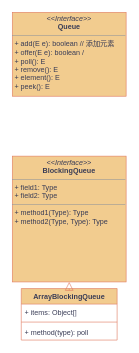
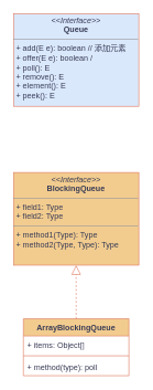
- <mxCell id="2" value="&lt;p style=&quot;margin:0px;margin-top:4px;text-align:center;&quot;&gt;&lt;i&gt;&amp;lt;&amp;lt;Interface&amp;gt;&amp;gt;&lt;/i&gt;&lt;br&gt;&lt;b&gt;Queue&lt;/b&gt;&lt;/p&gt;&lt;hr size=&quot;1&quot;&gt;&lt;p style=&quot;margin:0px;margin-left:4px;&quot;&gt;+ add(E e): boolean // 添加元素&lt;br&gt;+ offer(E e): boolean /&lt;/p&gt;&lt;p style=&quot;margin:0px;margin-left:4px;&quot;&gt;+ poll(): E&lt;/p&gt;&lt;p style=&quot;margin:0px;margin-left:4px;&quot;&gt;+ remove(): E&lt;/p&gt;&lt;p style=&quot;margin:0px;margin-left:4px;&quot;&gt;+ element(): E&lt;/p&gt;&lt;p style=&quot;margin:0px;margin-left:4px;&quot;&gt;+ peek(): E&lt;/p&gt;" style="verticalAlign=top;align=left;overflow=fill;fontSize=12;fontFamily=Helvetica;html=1;whiteSpace=wrap;labelBackgroundColor=none;fillColor=#F2CC8F;strokeColor=#E07A5F;fontColor=#393C56;" vertex="1" parent="1"><mxGeometry x="20" y="20" width="190" height="140" as="geometry" /></mxCell>
+ <mxCell id="2" value="&lt;p style=&quot;margin:0px;margin-top:4px;text-align:center;&quot;&gt;&lt;i&gt;&amp;lt;&amp;lt;Interface&amp;gt;&amp;gt;&lt;/i&gt;&lt;br&gt;&lt;b&gt;Queue&lt;/b&gt;&lt;/p&gt;&lt;hr size=&quot;1&quot;&gt;&lt;p style=&quot;margin:0px;margin-left:4px;&quot;&gt;+ add(E e): boolean // 添加元素&lt;br&gt;+ offer(E e): boolean /&lt;/p&gt;&lt;p style=&quot;margin:0px;margin-left:4px;&quot;&gt;+ poll(): E&lt;/p&gt;&lt;p style=&quot;margin:0px;margin-left:4px;&quot;&gt;+ remove(): E&lt;/p&gt;&lt;p style=&quot;margin:0px;margin-left:4px;&quot;&gt;+ element(): E&lt;/p&gt;&lt;p style=&quot;margin:0px;margin-left:4px;&quot;&gt;+ peek(): E&lt;/p&gt;" style="verticalAlign=top;align=left;overflow=fill;fontSize=12;fontFamily=Helvetica;html=1;whiteSpace=wrap;labelBackgroundColor=none;fillColor=#dae8fc;strokeColor=#E07A5F;fontColor=#393C56;" vertex="1" parent="1"><mxGeometry x="20" y="20" width="190" height="140" as="geometry" /></mxCell>
- <mxCell id="3" value="&lt;p style=&quot;margin:0px;margin-top:4px;text-align:center;&quot;&gt;&lt;i&gt;&amp;lt;&amp;lt;Interface&amp;gt;&amp;gt;&lt;/i&gt;&lt;br&gt;&lt;b&gt;BlockingQueue&lt;/b&gt;&lt;/p&gt;&lt;hr size=&quot;1&quot;&gt;&lt;p style=&quot;margin:0px;margin-left:4px;&quot;&gt;+ field1: Type&lt;br&gt;+ field2: Type&lt;/p&gt;&lt;hr size=&quot;1&quot;&gt;&lt;p style=&quot;margin:0px;margin-left:4px;&quot;&gt;+ method1(Type): Type&lt;br&gt;+ method2(Type, Type): Type&lt;/p&gt;" style="verticalAlign=top;align=left;overflow=fill;fontSize=12;fontFamily=Helvetica;html=1;whiteSpace=wrap;strokeColor=#E07A5F;fontColor=#393C56;fillColor=#F2CC8F;labelBackgroundColor=none;" vertex="1" parent="1"><mxGeometry x="20" y="260" width="190" height="210" as="geometry" /></mxCell>
+ <mxCell id="3" value="&lt;p style=&quot;margin:0px;margin-top:4px;text-align:center;&quot;&gt;&lt;i&gt;&amp;lt;&amp;lt;Interface&amp;gt;&amp;gt;&lt;/i&gt;&lt;br&gt;&lt;b&gt;BlockingQueue&lt;/b&gt;&lt;/p&gt;&lt;hr size=&quot;1&quot;&gt;&lt;p style=&quot;margin:0px;margin-left:4px;&quot;&gt;+ field1: Type&lt;br&gt;+ field2: Type&lt;/p&gt;&lt;hr size=&quot;1&quot;&gt;&lt;p style=&quot;margin:0px;margin-left:4px;&quot;&gt;+ method1(Type): Type&lt;br&gt;+ method2(Type, Type): Type&lt;/p&gt;" style="verticalAlign=top;align=left;overflow=fill;fontSize=12;fontFamily=Helvetica;html=1;whiteSpace=wrap;strokeColor=#E07A5F;fontColor=#393C56;fillColor=#F2CC8F;labelBackgroundColor=none;" vertex="1" parent="1"><mxGeometry x="20" y="260" width="190" height="140" as="geometry" /></mxCell>
